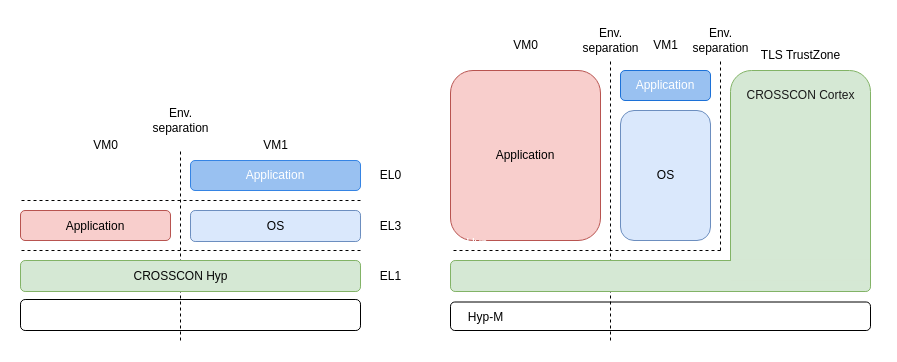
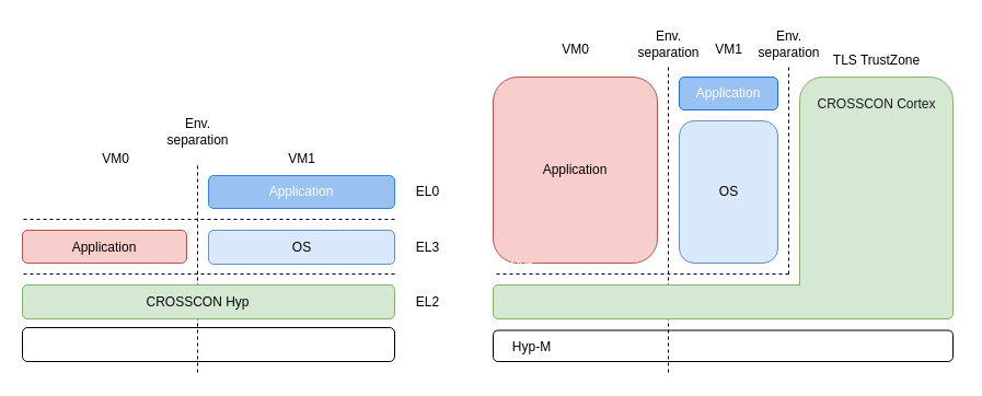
- <mxCell id="17" value="EL1" style="text;html=1;align=center;verticalAlign=middle;resizable=0;points=[];autosize=1;strokeColor=none;fillColor=none;" parent="1" vertex="1"><mxGeometry x="370" y="260.5" width="40" height="30" as="geometry" /></mxCell>
+ <mxCell id="17" value="EL2" style="text;html=1;align=center;verticalAlign=middle;resizable=0;points=[];autosize=1;strokeColor=none;fillColor=none;" parent="1" vertex="1"><mxGeometry x="370" y="260.5" width="40" height="30" as="geometry" /></mxCell>
